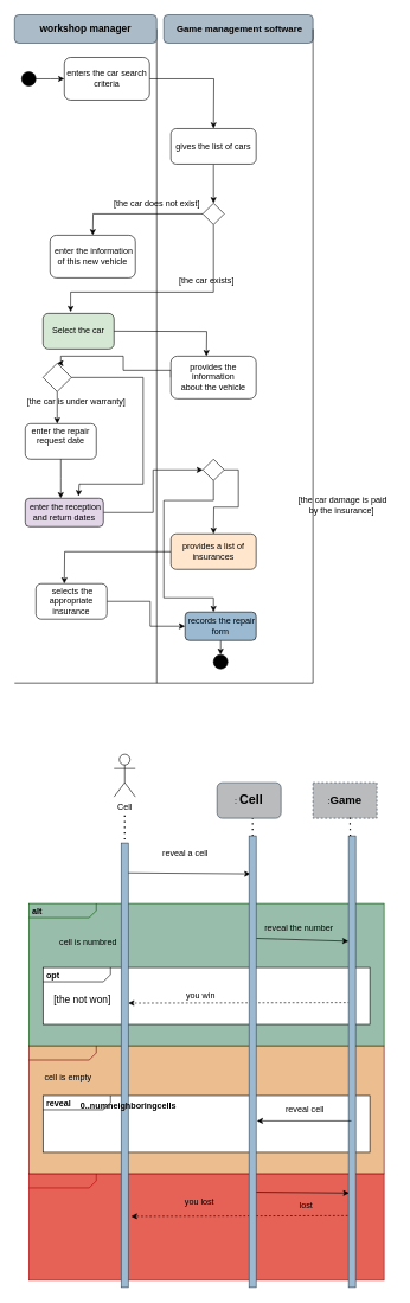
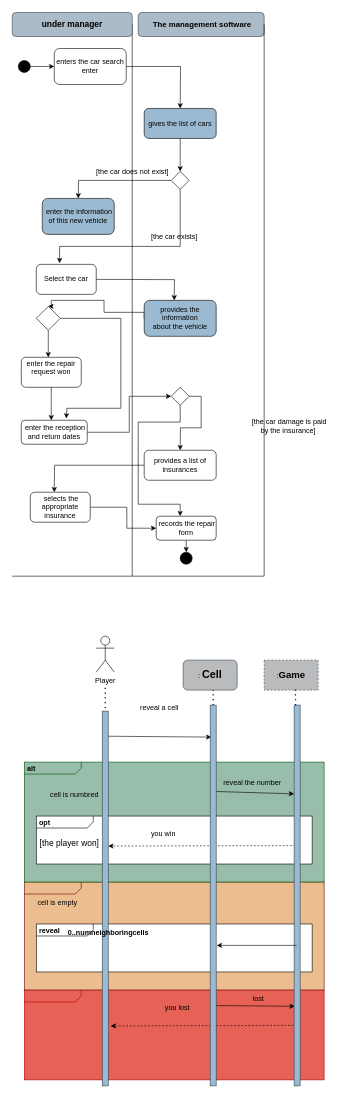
- <mxCell id="32" value="&lt;b&gt;&lt;font style=&quot;color: rgb(0, 0, 0); font-size: 14px;&quot;&gt;workshop manager&lt;/font&gt;&lt;/b&gt;" style="rounded=1;whiteSpace=wrap;html=1;fillColor=light-dark(#acbbc8, #7d8c9b);fontColor=#ffffff;strokeColor=#314354;" vertex="1" parent="1"><mxGeometry y="20" width="200" height="40" as="geometry" x="20" /></mxCell>
+ <mxCell id="32" value="&lt;b&gt;&lt;font style=&quot;color: rgb(0, 0, 0); font-size: 14px;&quot;&gt;under manager&lt;/font&gt;&lt;/b&gt;" style="rounded=1;whiteSpace=wrap;html=1;fillColor=light-dark(#acbbc8, #7d8c9b);fontColor=#ffffff;strokeColor=#314354;" vertex="1" parent="1"><mxGeometry y="20" width="200" height="40" as="geometry" x="20" /></mxCell>
- <mxCell id="34" value="&lt;font style=&quot;color: rgb(0, 0, 0); font-size: 13px;&quot;&gt;&lt;b style=&quot;&quot;&gt;&amp;nbsp;Game management software&lt;/b&gt;&lt;/font&gt;" style="rounded=1;whiteSpace=wrap;html=1;fillColor=light-dark(#acbbc8, #7d8c9b);fontColor=#ffffff;strokeColor=#314354;" vertex="1" parent="1"><mxGeometry x="230" y="20" width="210" height="40" as="geometry" /></mxCell>
+ <mxCell id="34" value="&lt;font style=&quot;color: rgb(0, 0, 0); font-size: 13px;&quot;&gt;&lt;b style=&quot;&quot;&gt;&amp;nbsp;The management software&lt;/b&gt;&lt;/font&gt;" style="rounded=1;whiteSpace=wrap;html=1;fillColor=light-dark(#acbbc8, #7d8c9b);fontColor=#ffffff;strokeColor=#314354;" vertex="1" parent="1"><mxGeometry x="230" y="20" width="210" height="40" as="geometry" /></mxCell>
- <mxCell id="7" value="enters the car search criteria" style="rounded=1;whiteSpace=wrap;html=1;" vertex="1" parent="1"><mxGeometry x="90" y="80" width="120" height="60" as="geometry" /></mxCell>
+ <mxCell id="7" value="enters the car search enter" style="rounded=1;whiteSpace=wrap;html=1;" vertex="1" parent="1"><mxGeometry x="90" y="80" width="120" height="60" as="geometry" /></mxCell>
- <mxCell id="9" value="&amp;nbsp;gives the list of cars&amp;nbsp;" style="rounded=1;whiteSpace=wrap;html=1;" vertex="1" parent="1"><mxGeometry x="240" y="180" width="120" height="50" as="geometry" /></mxCell>
+ <mxCell id="9" value="&amp;nbsp;gives the list of cars&amp;nbsp;" style="rounded=1;whiteSpace=wrap;html=1;fillColor=#9bbad1;" vertex="1" parent="1"><mxGeometry x="240" y="180" width="120" height="50" as="geometry" /></mxCell>
- <mxCell id="19" value="&amp;nbsp;enter the information of this new vehicle" style="rounded=1;whiteSpace=wrap;html=1;" vertex="1" parent="1"><mxGeometry x="70" y="330" width="120" height="60" as="geometry" /></mxCell>
+ <mxCell id="19" value="&amp;nbsp;enter the information of this new vehicle" style="rounded=1;whiteSpace=wrap;html=1;fillColor=#9bbad1;" vertex="1" parent="1"><mxGeometry x="70" y="330" width="120" height="60" as="geometry" /></mxCell>
- <mxCell id="15" value="Select the car" style="rounded=1;whiteSpace=wrap;html=1;fillColor=#d5e8d4;" vertex="1" parent="1"><mxGeometry x="60" y="440" width="100" height="50" as="geometry" /></mxCell>
+ <mxCell id="15" value="Select the car" style="rounded=1;whiteSpace=wrap;html=1;" vertex="1" parent="1"><mxGeometry x="60" y="440" width="100" height="50" as="geometry" /></mxCell>
- <mxCell id="17" value="provides the information&lt;br/&gt; about the vehicle" style="rounded=1;whiteSpace=wrap;html=1;" vertex="1" parent="1"><mxGeometry x="240" y="500" width="120" height="60" as="geometry" /></mxCell>
+ <mxCell id="17" value="provides the information&lt;br/&gt; about the vehicle" style="rounded=1;whiteSpace=wrap;html=1;fillColor=#9bbad1;" vertex="1" parent="1"><mxGeometry x="240" y="500" width="120" height="60" as="geometry" /></mxCell>
- <mxCell id="25" value="&amp;nbsp;[the car is under warranty]" style="text;html=1;align=center;verticalAlign=middle;resizable=0;points=[];autosize=1;strokeColor=none;fillColor=none;" vertex="1" parent="1"><mxGeometry y="550" width="170" height="30" as="geometry" x="20" /></mxCell>
- <mxCell id="40" value="&#10;enter the repair request date&#10;&#10;" style="rounded=1;whiteSpace=wrap;html=1;" vertex="1" parent="1"><mxGeometry x="35" y="595" width="100" height="50" as="geometry" /></mxCell>
+ <mxCell id="40" value="&#10;enter the repair request won&#10;&#10;" style="rounded=1;whiteSpace=wrap;html=1;" vertex="1" parent="1"><mxGeometry x="35" y="595" width="100" height="50" as="geometry" /></mxCell>
- <mxCell id="39" value="&amp;nbsp;enter the reception and return dates" style="rounded=1;whiteSpace=wrap;html=1;fillColor=#e1d5e7;" vertex="1" parent="1"><mxGeometry x="35" y="700" width="110" height="40" as="geometry" /></mxCell>
+ <mxCell id="39" value="&amp;nbsp;enter the reception and return dates" style="rounded=1;whiteSpace=wrap;html=1;" vertex="1" parent="1"><mxGeometry x="35" y="700" width="110" height="40" as="geometry" /></mxCell>
- <mxCell id="27" value="provides a list of insurances" style="rounded=1;whiteSpace=wrap;html=1;fillColor=#ffe6cc;" vertex="1" parent="1"><mxGeometry x="240" y="750" width="120" height="50" as="geometry" /></mxCell>
+ <mxCell id="27" value="provides a list of insurances" style="rounded=1;whiteSpace=wrap;html=1;" vertex="1" parent="1"><mxGeometry x="240" y="750" width="120" height="50" as="geometry" /></mxCell>
- <mxCell id="43" value="&amp;nbsp;records the repair form" style="rounded=1;whiteSpace=wrap;html=1;fillColor=#9bbad1;" vertex="1" parent="1"><mxGeometry x="260" y="860" width="100" height="40" as="geometry" /></mxCell>
+ <mxCell id="43" value="&amp;nbsp;records the repair form" style="rounded=1;whiteSpace=wrap;html=1;" vertex="1" parent="1"><mxGeometry x="260" y="860" width="100" height="40" as="geometry" /></mxCell>
- <mxCell id="52" value="Cell" style="shape=umlActor;verticalLabelPosition=bottom;verticalAlign=top;html=1;outlineConnect=0;" vertex="1" parent="1"><mxGeometry x="160" y="1060" width="30" height="60" as="geometry" /></mxCell>
+ <mxCell id="52" value="Player" style="shape=umlActor;verticalLabelPosition=bottom;verticalAlign=top;html=1;outlineConnect=0;" vertex="1" parent="1"><mxGeometry x="160" y="1060" width="30" height="60" as="geometry" /></mxCell>
- <mxCell id="53" value="reveal a cell" style="text;html=1;align=center;verticalAlign=middle;resizable=0;points=[];autosize=1;strokeColor=none;fillColor=none;" vertex="1" parent="1"><mxGeometry x="215" y="1185" width="90" height="30" as="geometry" /></mxCell>
+ <mxCell id="53" value="reveal a cell" style="text;html=1;align=center;verticalAlign=middle;resizable=0;points=[];autosize=1;strokeColor=none;fillColor=none;" vertex="1" parent="1"><mxGeometry x="220" y="1165" width="90" height="30" as="geometry" /></mxCell>
- <mxCell id="65" value="&amp;nbsp;you win" style="text;html=1;align=center;verticalAlign=middle;resizable=0;points=[];autosize=1;strokeColor=none;fillColor=none;" vertex="1" parent="1"><mxGeometry x="245" y="1385" width="70" height="30" as="geometry" /></mxCell>
+ <mxCell id="65" value="&amp;nbsp;you win" style="text;html=1;align=center;verticalAlign=middle;resizable=0;points=[];autosize=1;strokeColor=none;fillColor=none;" vertex="1" parent="1"><mxGeometry x="235" y="1375" width="70" height="30" as="geometry" /></mxCell>
- <mxCell id="63" value="&lt;font style=&quot;font-size: 14px;&quot;&gt;[the not won]&lt;/font&gt;" style="text;html=1;align=center;verticalAlign=middle;resizable=0;points=[];autosize=1;strokeColor=none;fillColor=none;" vertex="1" parent="1"><mxGeometry x="55" y="1390" width="120" height="30" as="geometry" /></mxCell>
+ <mxCell id="63" value="&lt;font style=&quot;font-size: 14px;&quot;&gt;[the player won]&lt;/font&gt;" style="text;html=1;align=center;verticalAlign=middle;resizable=0;points=[];autosize=1;strokeColor=none;fillColor=none;" vertex="1" parent="1"><mxGeometry x="55" y="1390" width="120" height="30" as="geometry" /></mxCell>
- <mxCell id="56" value="cell is empty" style="text;html=1;align=center;verticalAlign=middle;resizable=0;points=[];autosize=1;strokeColor=none;fillColor=none;" vertex="1" parent="1"><mxGeometry x="50" y="1500" width="90" height="30" as="geometry" /></mxCell>
+ <mxCell id="56" value="cell is empty" style="text;html=1;align=center;verticalAlign=middle;resizable=0;points=[];autosize=1;strokeColor=none;fillColor=none;" vertex="1" parent="1"><mxGeometry x="50" y="1490" width="90" height="30" as="geometry" /></mxCell>
- <mxCell id="72" value="reveal cell&amp;nbsp;" style="text;html=1;align=center;verticalAlign=middle;resizable=0;points=[];autosize=1;strokeColor=none;fillColor=none;" vertex="1" parent="1"><mxGeometry x="390" y="1545" width="80" height="30" as="geometry" /></mxCell>
- <mxCell id="60" value="you lost" style="text;html=1;align=center;verticalAlign=middle;resizable=0;points=[];autosize=1;strokeColor=none;fillColor=none;" vertex="1" parent="1"><mxGeometry x="250" y="1675" width="60" height="30" as="geometry" /></mxCell>
+ <mxCell id="60" value="you lost" style="text;html=1;align=center;verticalAlign=middle;resizable=0;points=[];autosize=1;strokeColor=none;fillColor=none;" vertex="1" parent="1"><mxGeometry x="265" y="1665" width="60" height="30" as="geometry" /></mxCell>
- <mxCell id="58" value="lost" style="text;html=1;align=center;verticalAlign=middle;resizable=0;points=[];autosize=1;strokeColor=none;fillColor=none;" vertex="1" parent="1"><mxGeometry x="410" y="1680" width="40" height="30" as="geometry" /></mxCell>
+ <mxCell id="58" value="lost" style="text;html=1;align=center;verticalAlign=middle;resizable=0;points=[];autosize=1;strokeColor=none;fillColor=none;" vertex="1" parent="1"><mxGeometry x="410" y="1650" width="40" height="30" as="geometry" /></mxCell>
